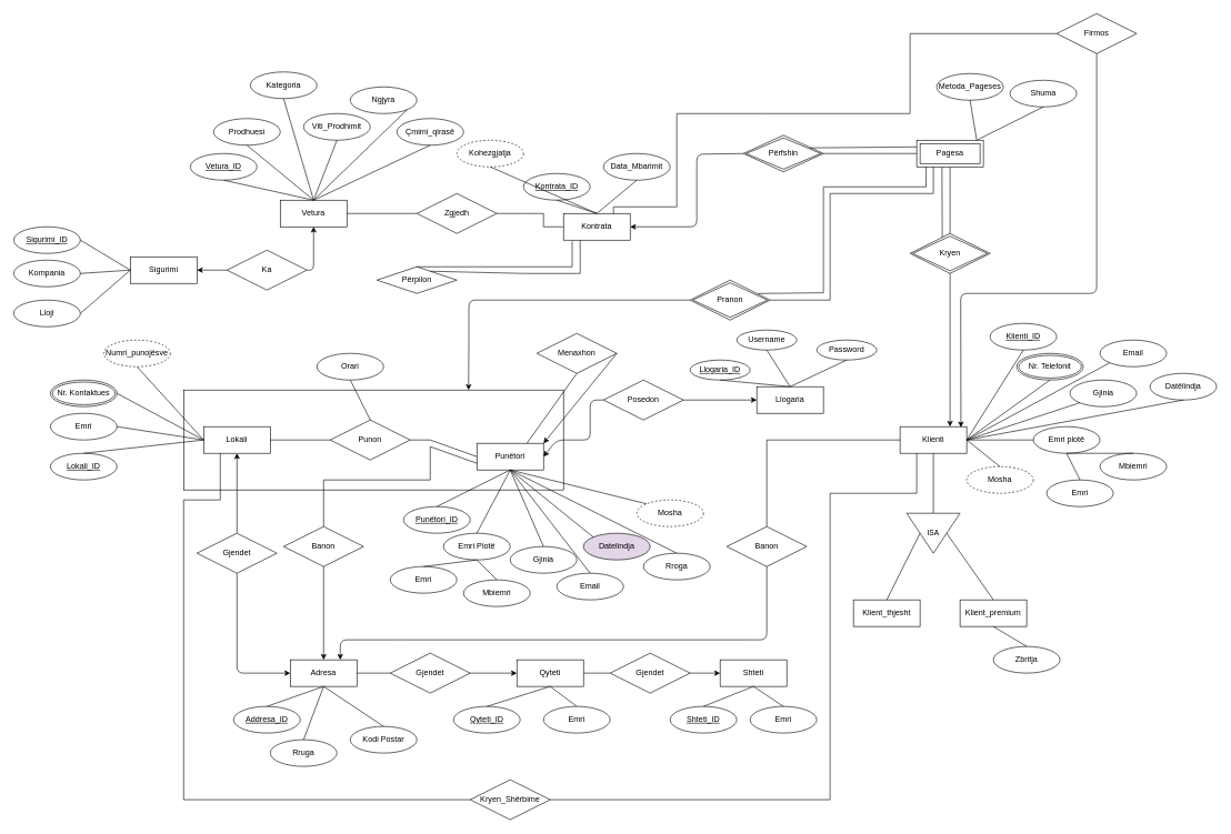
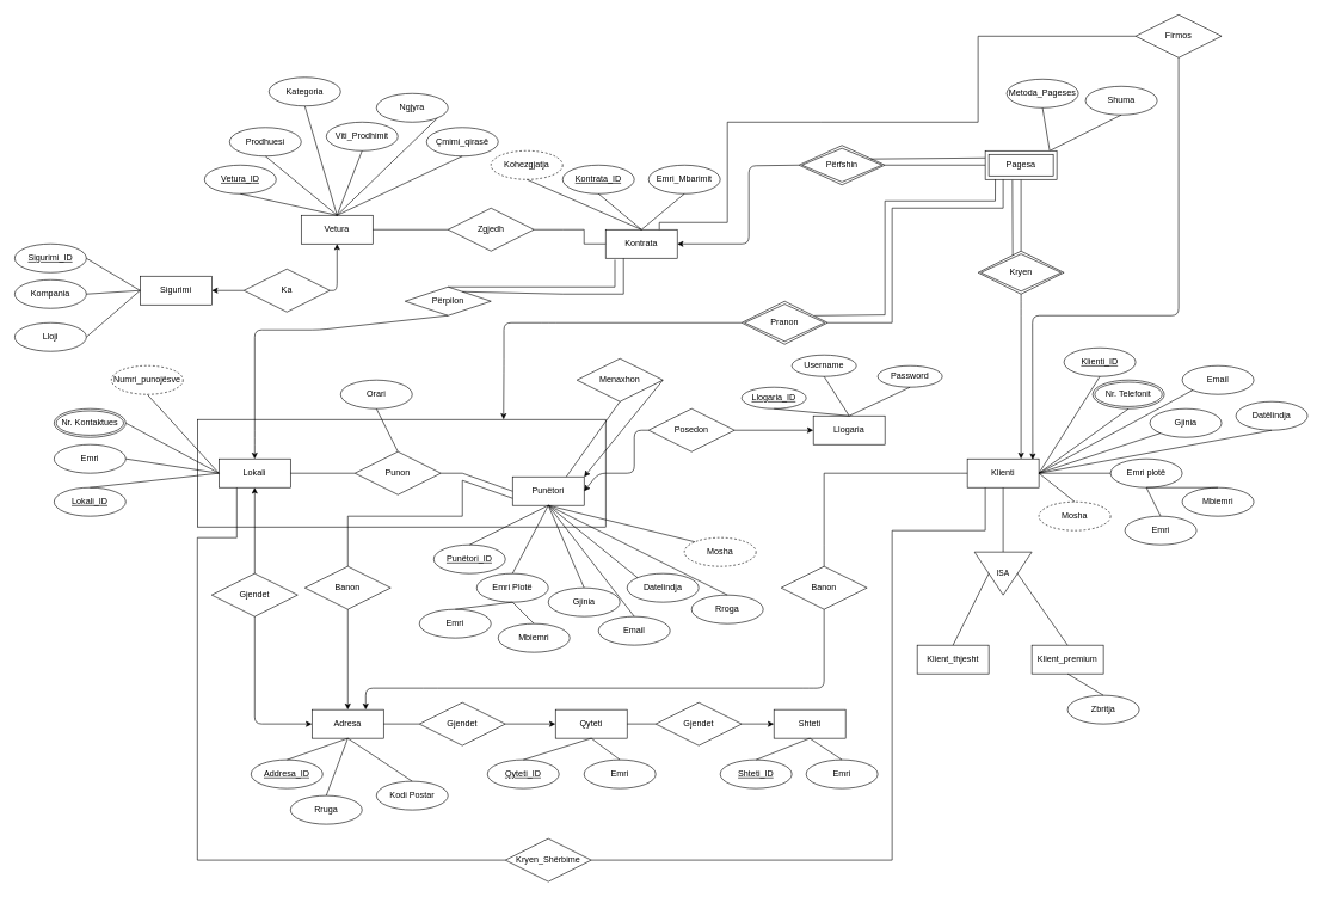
- <mxCell id="58" value="Data_Mbarimit" style="ellipse;whiteSpace=wrap;html=1;align=center;" parent="1" vertex="1"><mxGeometry x="905" y="230" width="100" height="40" as="geometry" /></mxCell>
+ <mxCell id="58" value="Emri_Mbarimit" style="ellipse;whiteSpace=wrap;html=1;align=center;" parent="1" vertex="1"><mxGeometry x="905" y="230" width="100" height="40" as="geometry" /></mxCell>
- <mxCell id="55" value="Kontrata_ID" style="ellipse;whiteSpace=wrap;html=1;align=center;fontStyle=4;" parent="1" vertex="1"><mxGeometry x="785" y="260" width="100" height="40" as="geometry" /></mxCell>
+ <mxCell id="55" value="Kontrata_ID" style="ellipse;whiteSpace=wrap;html=1;align=center;fontStyle=4;" parent="1" vertex="1"><mxGeometry x="785" y="230" width="100" height="40" as="geometry" /></mxCell>
+ <mxCell id="108" value="" style="endArrow=classic;html=1;exitX=0.5;exitY=1;exitDx=0;exitDy=0;entryX=0.5;entryY=0;entryDx=0;entryDy=0;" parent="1" source="63" target="3" edge="1"><mxGeometry width="50" height="50" relative="1" as="geometry"><mxPoint x="355" y="290" as="sourcePoint" /><mxPoint x="315" y="420" as="targetPoint" /><Array as="points"><mxPoint x="445" y="460" /><mxPoint x="355" y="460" /><mxPoint x="355" y="610" /></Array></mxGeometry></mxCell>
- <mxCell id="61" value="Datelindja" style="ellipse;whiteSpace=wrap;html=1;align=center;fillColor=#e1d5e7;" parent="1" vertex="1"><mxGeometry x="875" y="800" width="100" height="40" as="geometry" /></mxCell>
+ <mxCell id="61" value="Datelindja" style="ellipse;whiteSpace=wrap;html=1;align=center;" parent="1" vertex="1"><mxGeometry x="875" y="800" width="100" height="40" as="geometry" /></mxCell>
